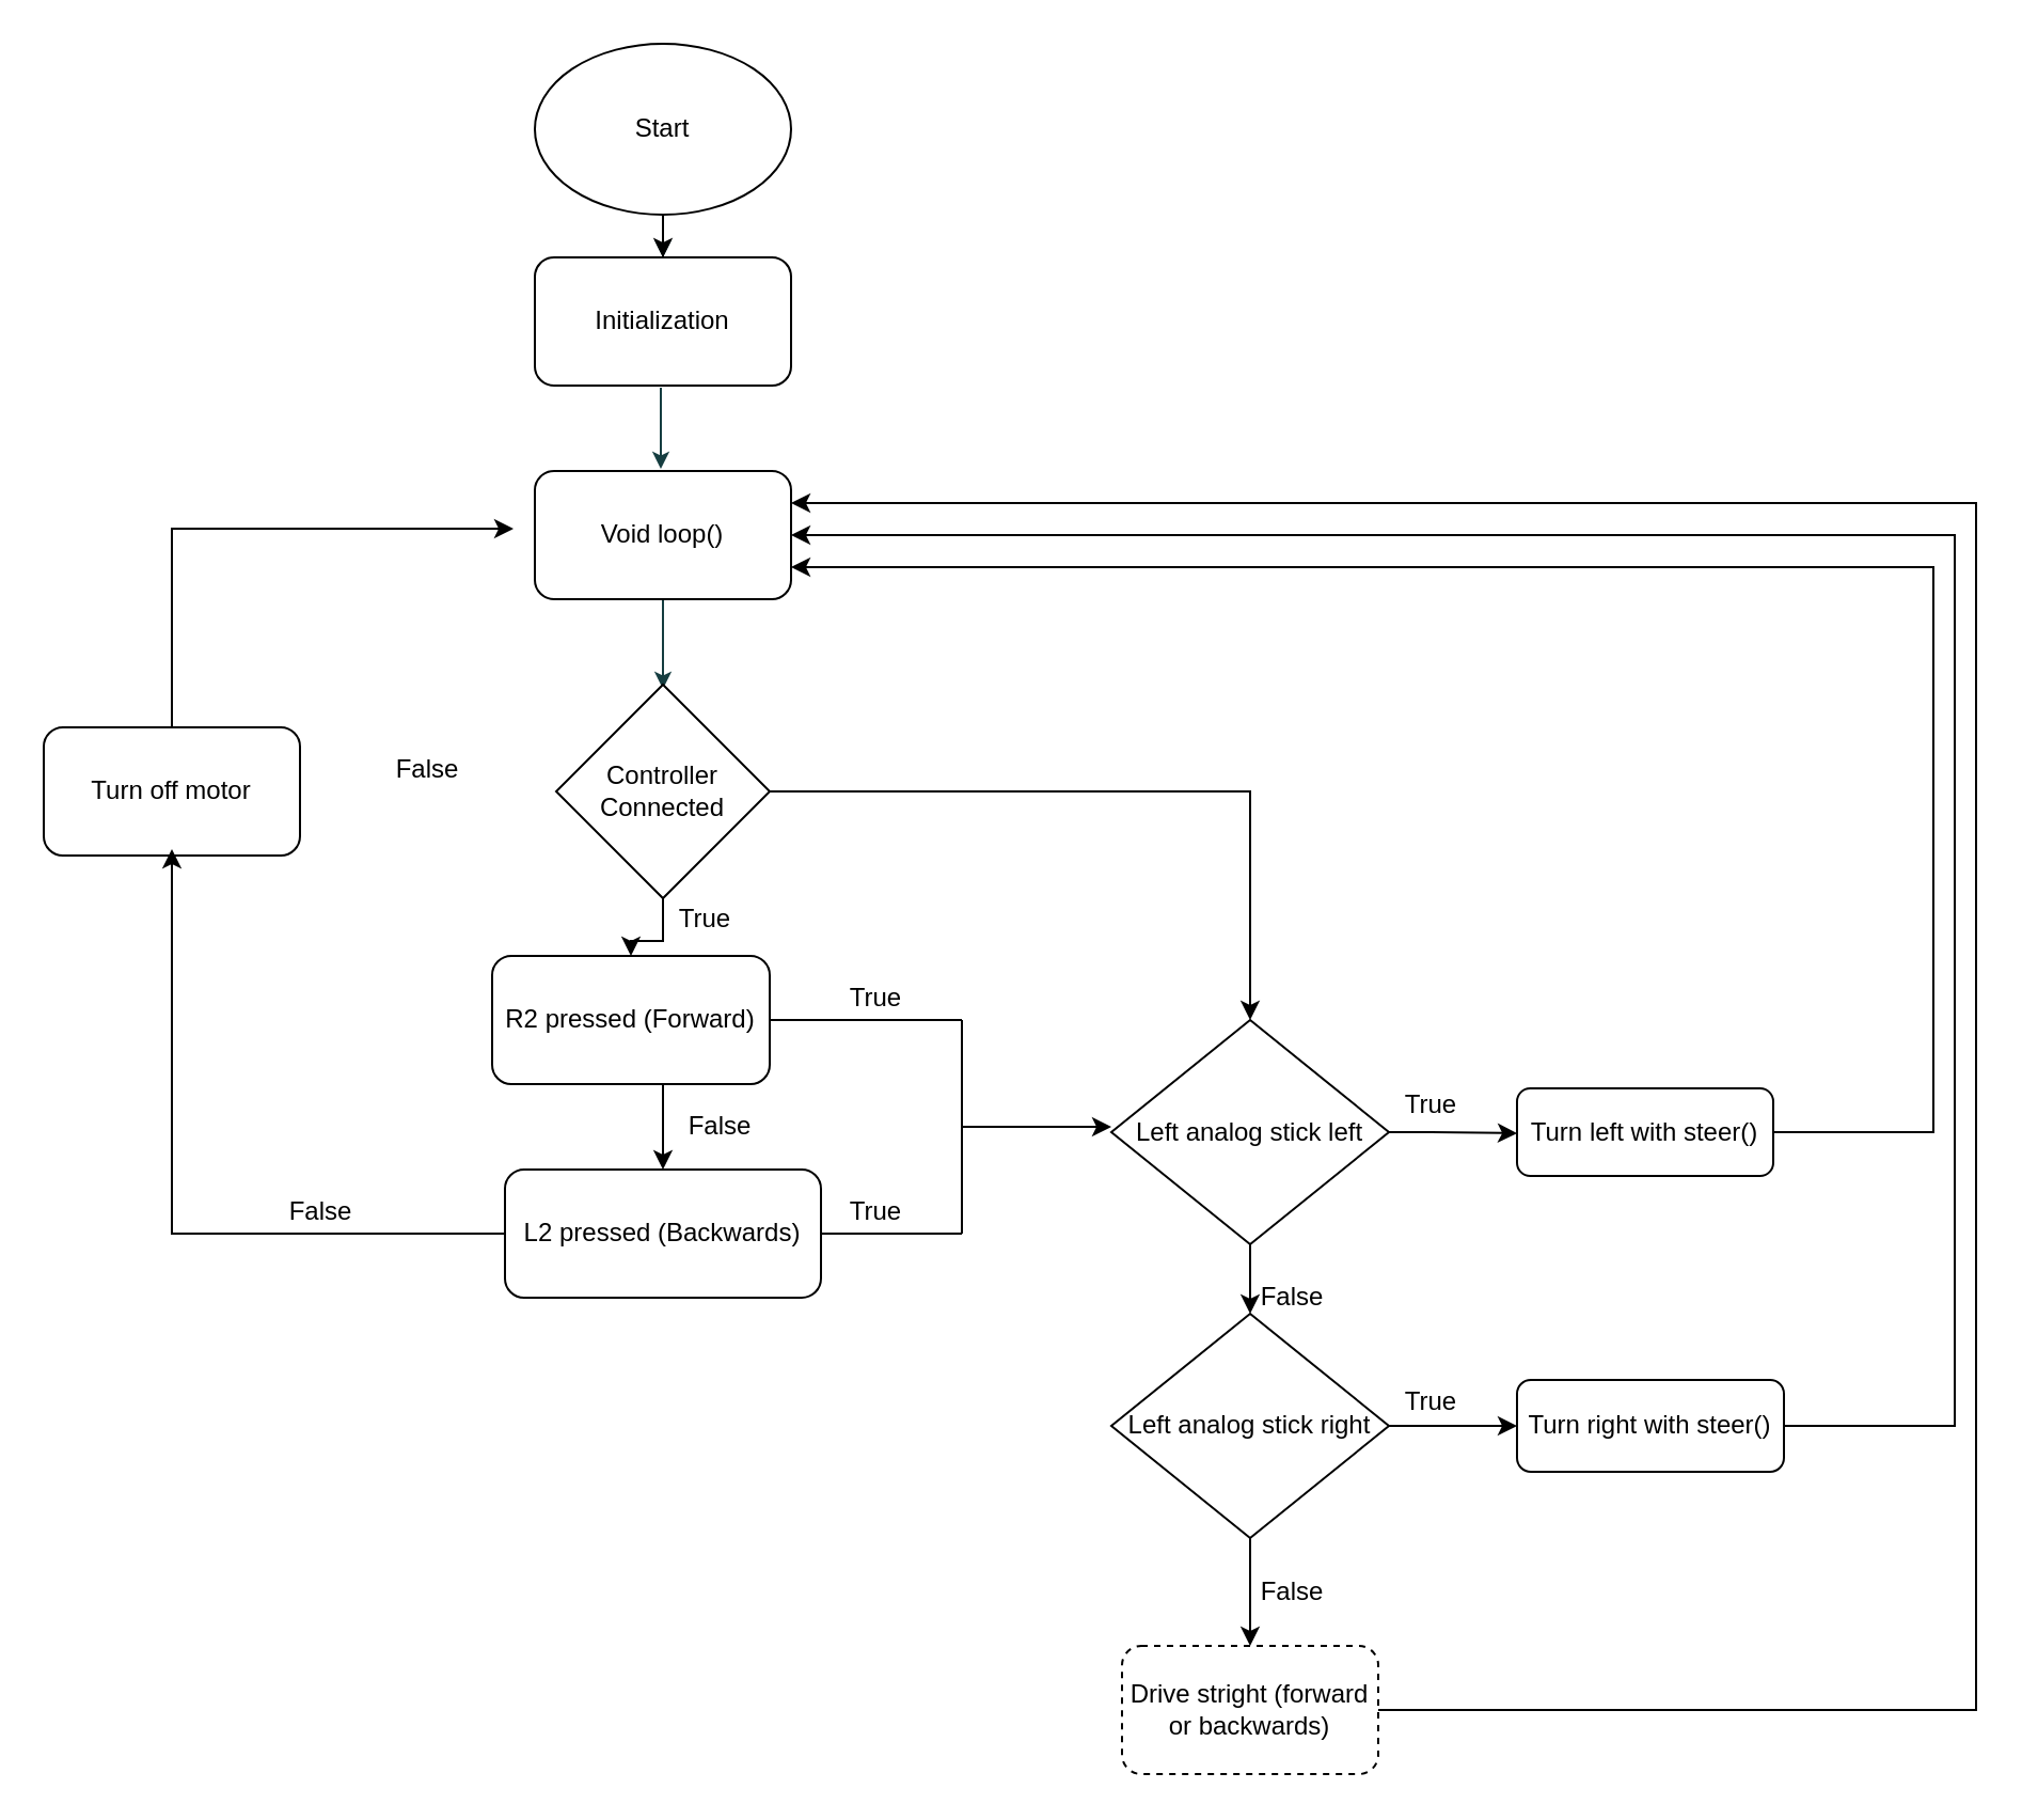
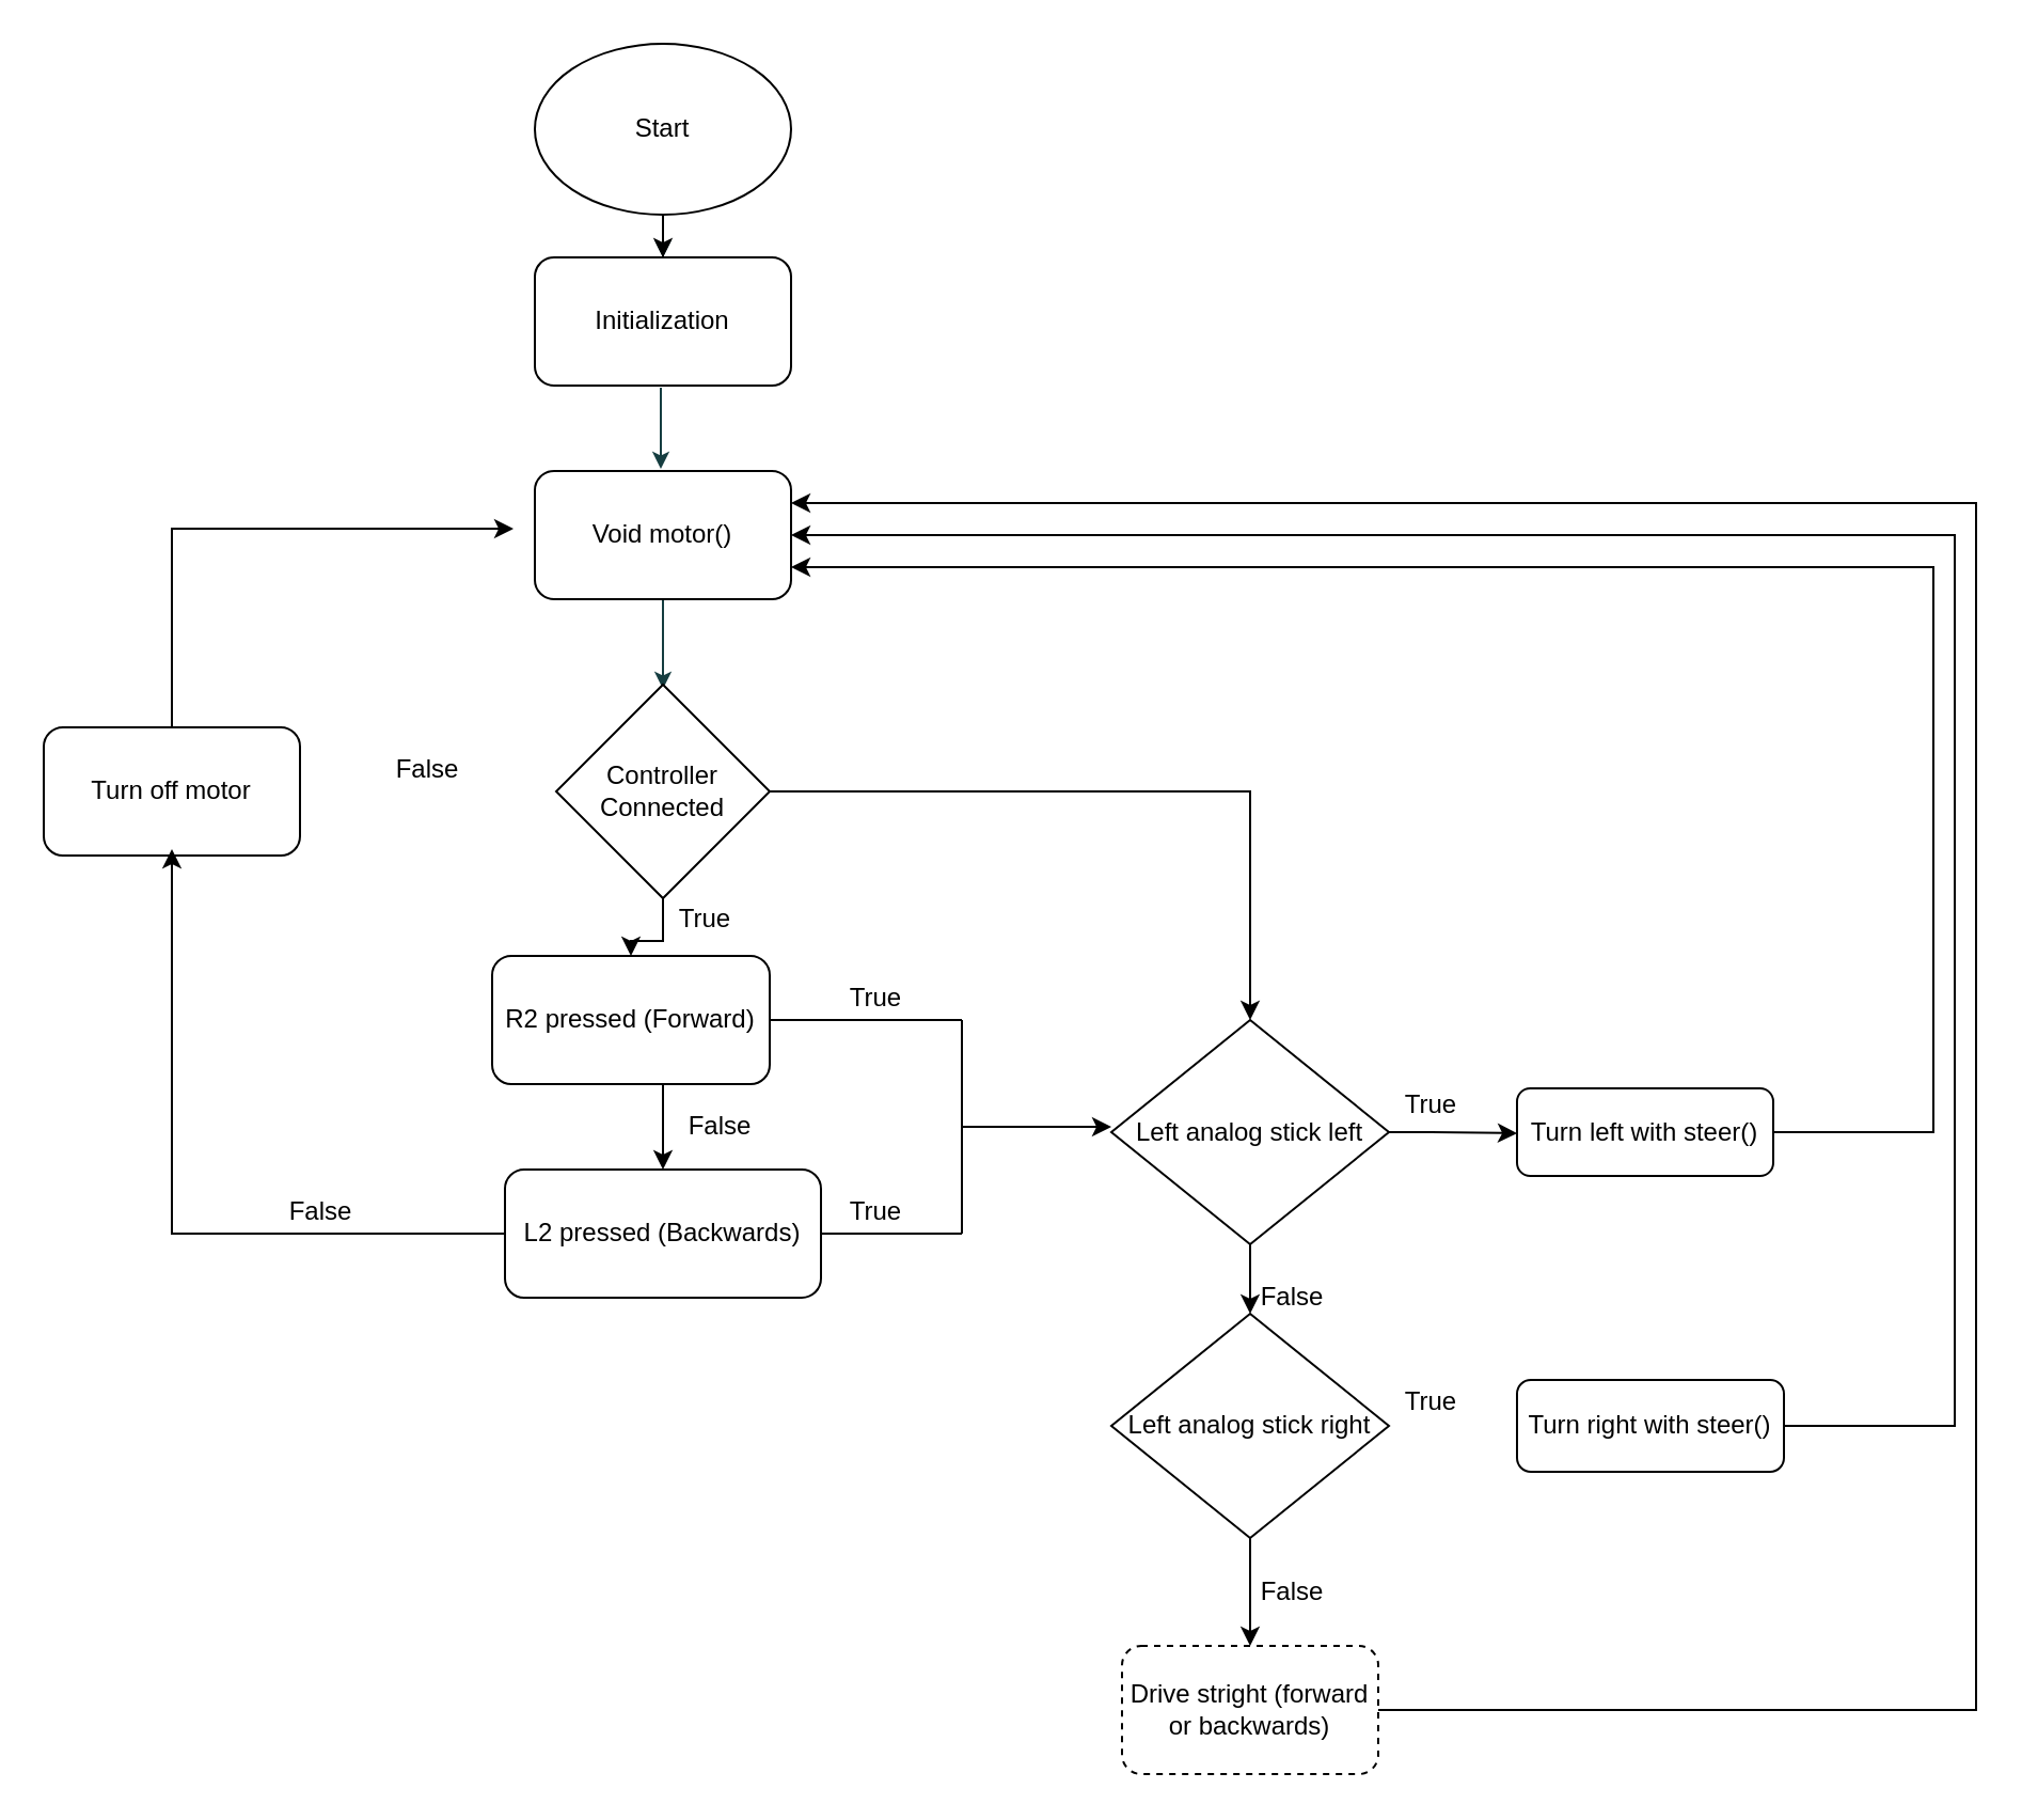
- <mxCell id="10" value="Void loop()" style="rounded=1;whiteSpace=wrap;html=1;" vertex="1" parent="1"><mxGeometry x="250" y="220" width="120" height="60" as="geometry" /></mxCell>
+ <mxCell id="10" value="Void motor()" style="rounded=1;whiteSpace=wrap;html=1;" vertex="1" parent="1"><mxGeometry x="250" y="220" width="120" height="60" as="geometry" /></mxCell>
- <mxCell id="33" style="edgeStyle=orthogonalEdgeStyle;rounded=0;orthogonalLoop=1;jettySize=auto;html=1;entryX=0;entryY=0.5;entryDx=0;entryDy=0;" edge="1" parent="1" source="35" target="43"><mxGeometry relative="1" as="geometry"><mxPoint x="710" y="690" as="targetPoint" /><Array as="points" /></mxGeometry></mxCell>
